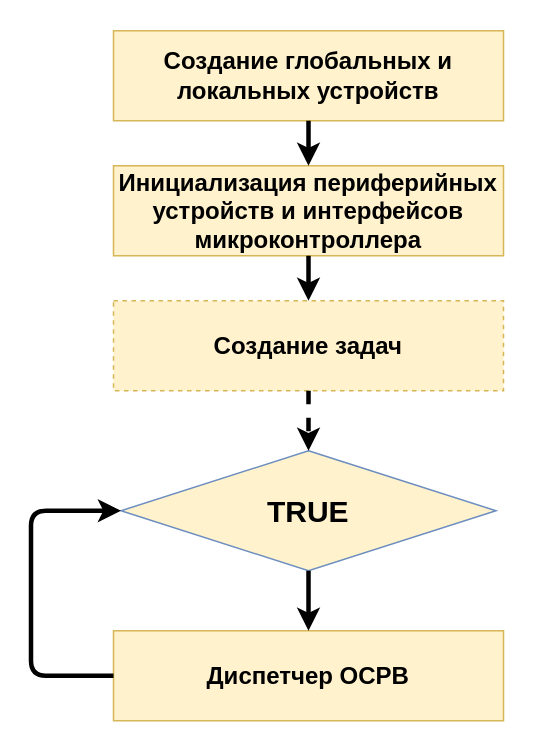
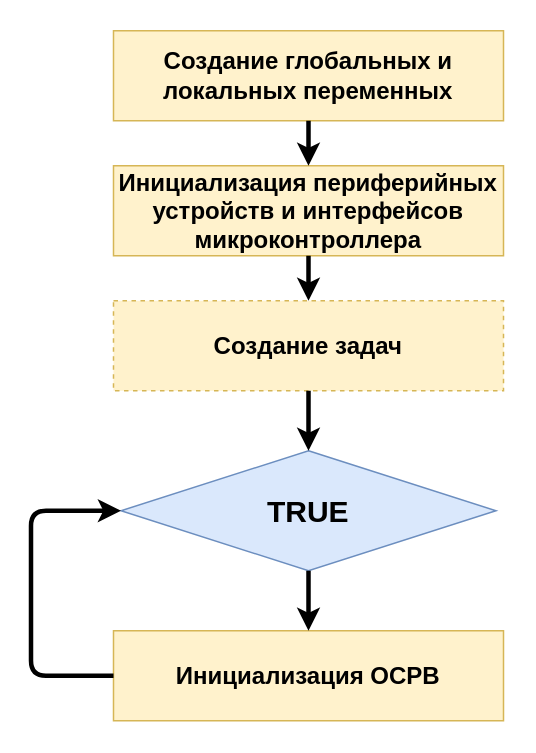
- <mxCell id="2" value="&lt;font size=&quot;1&quot;&gt;&lt;b style=&quot;font-size: 16px&quot;&gt;Создание глобальных и локальных устройств&lt;/b&gt;&lt;/font&gt;" style="rounded=0;whiteSpace=wrap;html=1;fillColor=#fff2cc;strokeColor=#d6b656;" parent="1" vertex="1"><mxGeometry x="75" y="20" width="260" height="60" as="geometry" /></mxCell>
+ <mxCell id="2" value="&lt;font size=&quot;1&quot;&gt;&lt;b style=&quot;font-size: 16px&quot;&gt;Создание глобальных и локальных переменных&lt;/b&gt;&lt;/font&gt;" style="rounded=0;whiteSpace=wrap;html=1;fillColor=#fff2cc;strokeColor=#d6b656;" parent="1" vertex="1"><mxGeometry x="75" y="20" width="260" height="60" as="geometry" /></mxCell>
- <mxCell id="9" value="" style="endArrow=classic;html=1;exitX=0.5;exitY=1;exitDx=0;exitDy=0;entryX=0.5;entryY=0;entryDx=0;entryDy=0;strokeWidth=3;dashed=1;" edge="1" parent="1" source="4" target="8"><mxGeometry width="50" height="50" relative="1" as="geometry"><mxPoint x="260" y="330" as="sourcePoint" /><mxPoint x="310" y="280" as="targetPoint" /></mxGeometry></mxCell>
+ <mxCell id="9" value="" style="endArrow=classic;html=1;exitX=0.5;exitY=1;exitDx=0;exitDy=0;entryX=0.5;entryY=0;entryDx=0;entryDy=0;strokeWidth=3;" edge="1" parent="1" source="4" target="8"><mxGeometry width="50" height="50" relative="1" as="geometry"><mxPoint x="260" y="330" as="sourcePoint" /><mxPoint x="310" y="280" as="targetPoint" /></mxGeometry></mxCell>
- <mxCell id="8" value="&lt;font style=&quot;font-size: 20px&quot;&gt;&lt;b&gt;TRUE&lt;/b&gt;&lt;/font&gt;" style="rhombus;whiteSpace=wrap;html=1;fillColor=#fff2cc;strokeColor=#6c8ebf;" vertex="1" parent="1"><mxGeometry x="80" y="300" width="250" height="80" as="geometry" /></mxCell>
+ <mxCell id="8" value="&lt;font style=&quot;font-size: 20px&quot;&gt;&lt;b&gt;TRUE&lt;/b&gt;&lt;/font&gt;" style="rhombus;whiteSpace=wrap;html=1;fillColor=#dae8fc;strokeColor=#6c8ebf;" vertex="1" parent="1"><mxGeometry x="80" y="300" width="250" height="80" as="geometry" /></mxCell>
- <mxCell id="5" value="&lt;b&gt;&lt;font style=&quot;font-size: 16px&quot;&gt;Диспетчер ОСРВ&lt;/font&gt;&lt;/b&gt;" style="rounded=0;whiteSpace=wrap;html=1;fillColor=#fff2cc;strokeColor=#d6b656;" parent="1" vertex="1"><mxGeometry x="75" y="420" width="260" height="60" as="geometry" /></mxCell>
+ <mxCell id="5" value="&lt;b&gt;&lt;font style=&quot;font-size: 16px&quot;&gt;Инициализация ОСРВ&lt;/font&gt;&lt;/b&gt;" style="rounded=0;whiteSpace=wrap;html=1;fillColor=#fff2cc;strokeColor=#d6b656;" parent="1" vertex="1"><mxGeometry x="75" y="420" width="260" height="60" as="geometry" /></mxCell>
